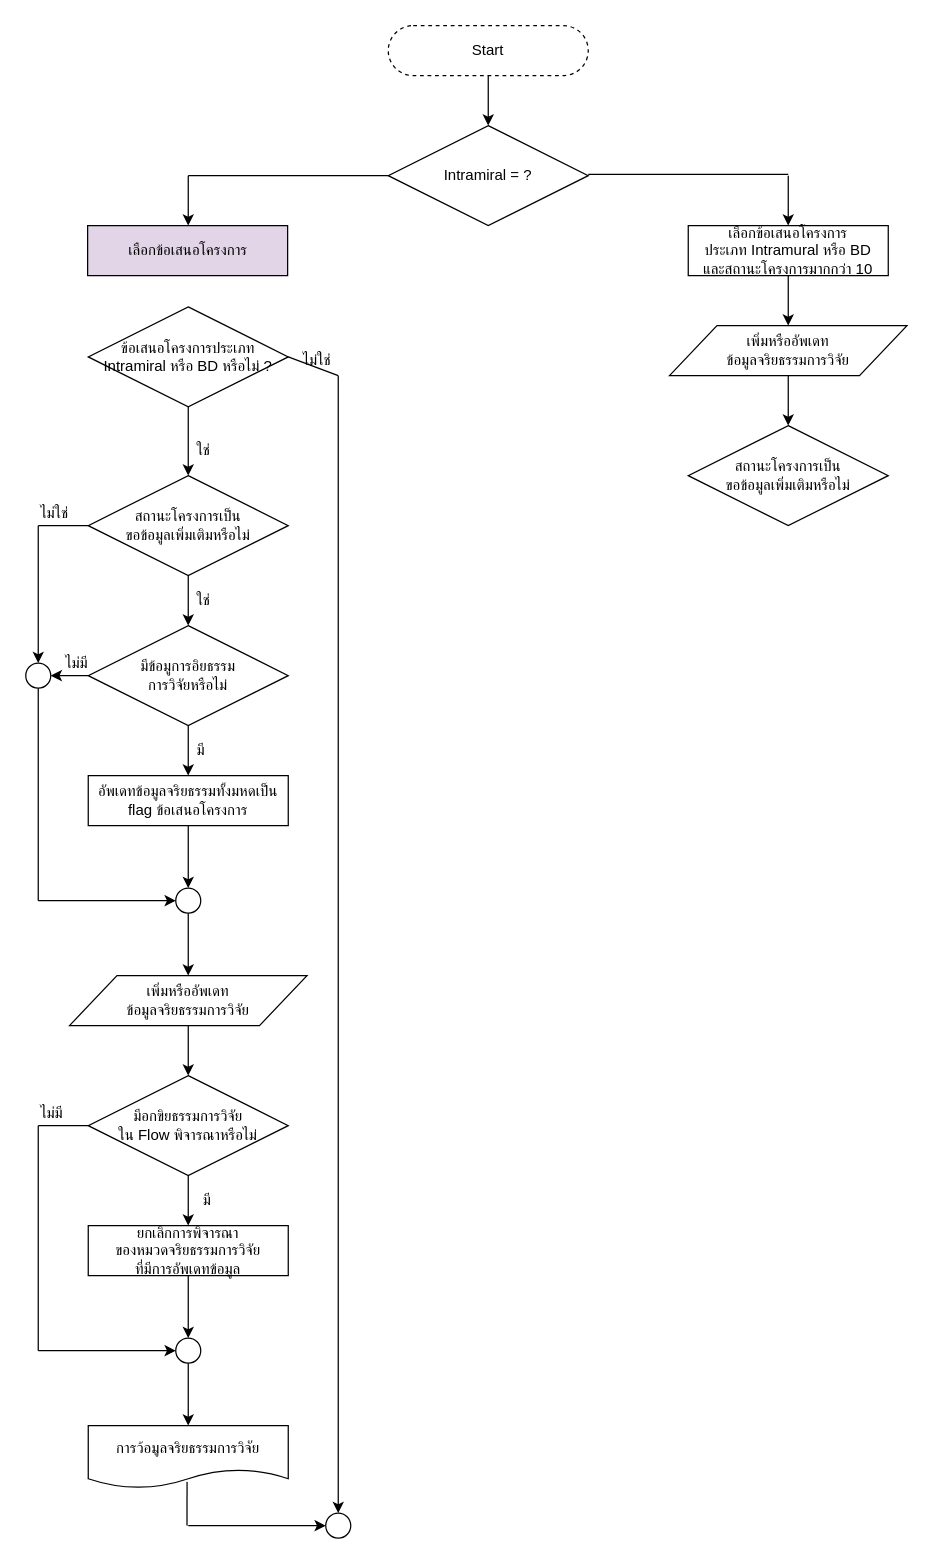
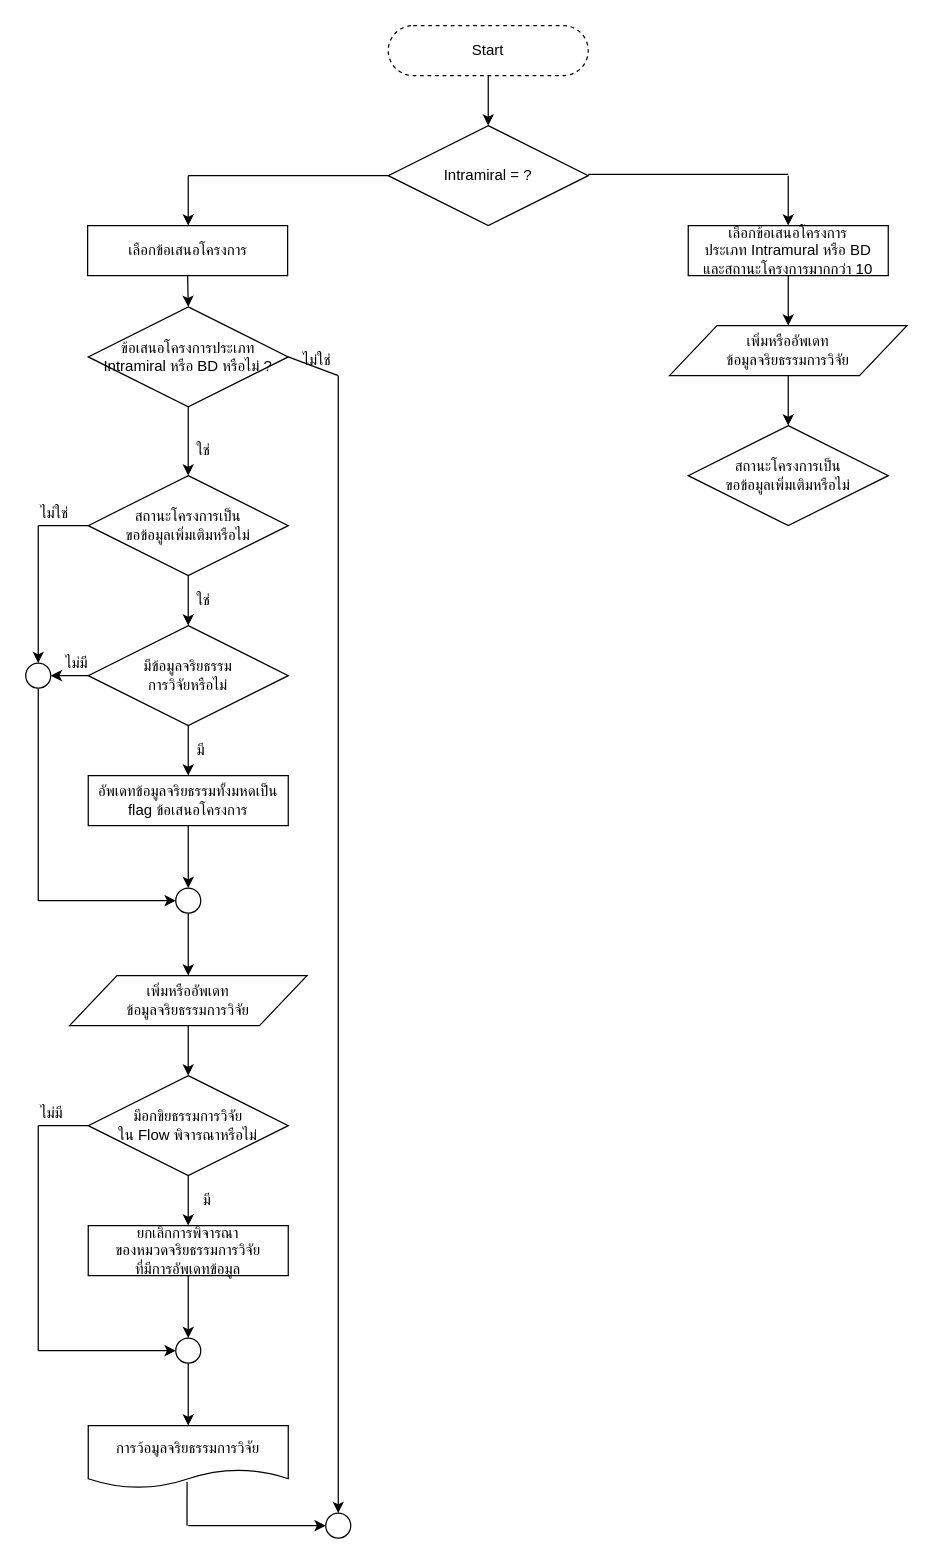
- <mxCell id="9" value="เลือกข้อเสนอโครงการ" style="rounded=0;whiteSpace=wrap;html=1;fillColor=#e1d5e7;" vertex="1" parent="1"><mxGeometry x="69.5" y="180" width="160" height="40" as="geometry" /></mxCell>
+ <mxCell id="9" value="เลือกข้อเสนอโครงการ" style="rounded=0;whiteSpace=wrap;html=1;" vertex="1" parent="1"><mxGeometry x="69.5" y="180" width="160" height="40" as="geometry" /></mxCell>
+ <mxCell id="42" value="" style="endArrow=classic;html=1;exitX=0.5;exitY=1;exitDx=0;exitDy=0;entryX=0.5;entryY=0;entryDx=0;entryDy=0;" edge="1" parent="1" source="9" target="41"><mxGeometry width="50" height="50" relative="1" as="geometry"><mxPoint x="380" y="660" as="sourcePoint" /><mxPoint x="430" y="610" as="targetPoint" /></mxGeometry></mxCell>
- <mxCell id="28" value="มีข้อมูการอิยธรรม&lt;br&gt;การวิจัยหรือไม่" style="rhombus;whiteSpace=wrap;html=1;" vertex="1" parent="1"><mxGeometry x="70" y="500" width="160" height="80" as="geometry" /></mxCell>
+ <mxCell id="28" value="มีข้อมูลจริยธรรม&lt;br&gt;การวิจัยหรือไม่" style="rhombus;whiteSpace=wrap;html=1;" vertex="1" parent="1"><mxGeometry x="70" y="500" width="160" height="80" as="geometry" /></mxCell>
